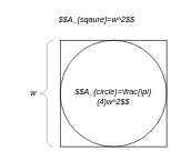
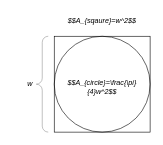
- <mxCell id="6" value="&lt;i&gt;$$A_{sqaure}=w^2$$&lt;/i&gt;" style="text;html=1;strokeColor=none;fillColor=none;align=center;verticalAlign=middle;whiteSpace=wrap;rounded=0;" vertex="1" parent="1"><mxGeometry x="100" y="15" width="90" height="30" as="geometry" /></mxCell>
+ <mxCell id="6" value="&lt;i&gt;$$A_{sqaure}=w^2$$&lt;/i&gt;" style="text;html=1;strokeColor=none;fillColor=none;align=center;verticalAlign=middle;whiteSpace=wrap;rounded=0;" vertex="1" parent="1"><mxGeometry x="125" y="20" width="90" height="30" as="geometry" /></mxCell>
